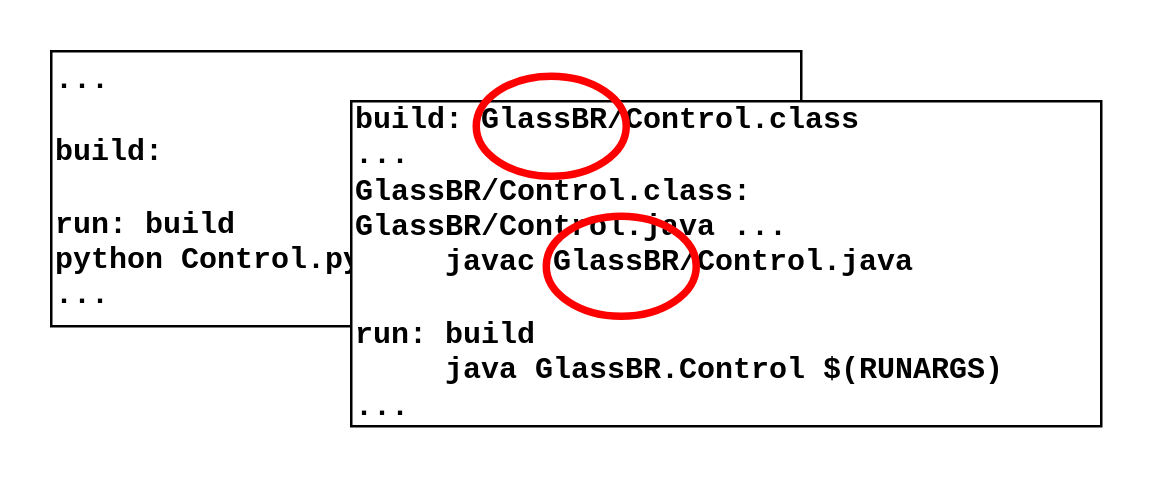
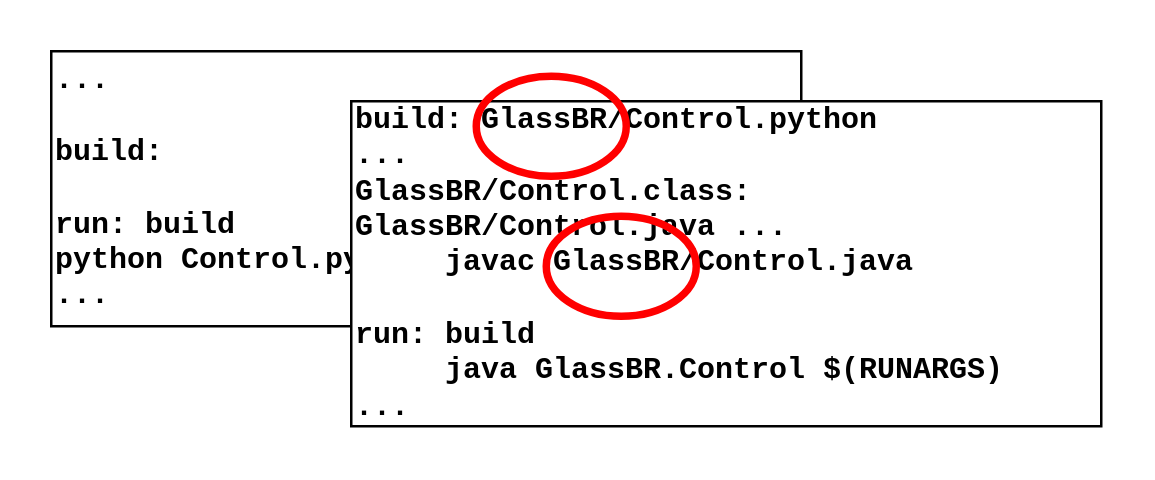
- <mxCell id="3" value="&lt;div&gt;&lt;b&gt;build: GlassBR/Control.class&lt;/b&gt;&lt;/div&gt;&lt;div&gt;&lt;b&gt;...&lt;/b&gt;&lt;/div&gt;&lt;div&gt;&lt;b&gt;GlassBR/Control.class: GlassBR/Control.java&amp;nbsp;&lt;span&gt;...&lt;/span&gt;&lt;/b&gt;&lt;/div&gt;&lt;div&gt;&lt;span&gt;&lt;b&gt;&amp;nbsp; &amp;nbsp; &amp;nbsp;javac GlassBR/Control.java&lt;/b&gt;&lt;/span&gt;&lt;/div&gt;&lt;div&gt;&lt;b&gt;&lt;br&gt;&lt;/b&gt;&lt;/div&gt;&lt;div&gt;&lt;b&gt;run: build&lt;/b&gt;&lt;/div&gt;&lt;div&gt;&lt;b&gt;&lt;span&gt;&lt;/span&gt;&amp;nbsp; &amp;nbsp; &amp;nbsp;java GlassBR.Control $(RUNARGS)&lt;/b&gt;&lt;/div&gt;&lt;div&gt;&lt;b&gt;...&lt;/b&gt;&lt;/div&gt;" style="rounded=0;whiteSpace=wrap;html=1;align=left;fontFamily=Courier New;" vertex="1" parent="1"><mxGeometry x="140" y="40" width="300" height="130" as="geometry" /></mxCell>
+ <mxCell id="3" value="&lt;div&gt;&lt;b&gt;build: GlassBR/Control.python&lt;/b&gt;&lt;/div&gt;&lt;div&gt;&lt;b&gt;...&lt;/b&gt;&lt;/div&gt;&lt;div&gt;&lt;b&gt;GlassBR/Control.class: GlassBR/Control.java&amp;nbsp;&lt;span&gt;...&lt;/span&gt;&lt;/b&gt;&lt;/div&gt;&lt;div&gt;&lt;span&gt;&lt;b&gt;&amp;nbsp; &amp;nbsp; &amp;nbsp;javac GlassBR/Control.java&lt;/b&gt;&lt;/span&gt;&lt;/div&gt;&lt;div&gt;&lt;b&gt;&lt;br&gt;&lt;/b&gt;&lt;/div&gt;&lt;div&gt;&lt;b&gt;run: build&lt;/b&gt;&lt;/div&gt;&lt;div&gt;&lt;b&gt;&lt;span&gt;&lt;/span&gt;&amp;nbsp; &amp;nbsp; &amp;nbsp;java GlassBR.Control $(RUNARGS)&lt;/b&gt;&lt;/div&gt;&lt;div&gt;&lt;b&gt;...&lt;/b&gt;&lt;/div&gt;" style="rounded=0;whiteSpace=wrap;html=1;align=left;fontFamily=Courier New;" vertex="1" parent="1"><mxGeometry x="140" y="40" width="300" height="130" as="geometry" /></mxCell>
